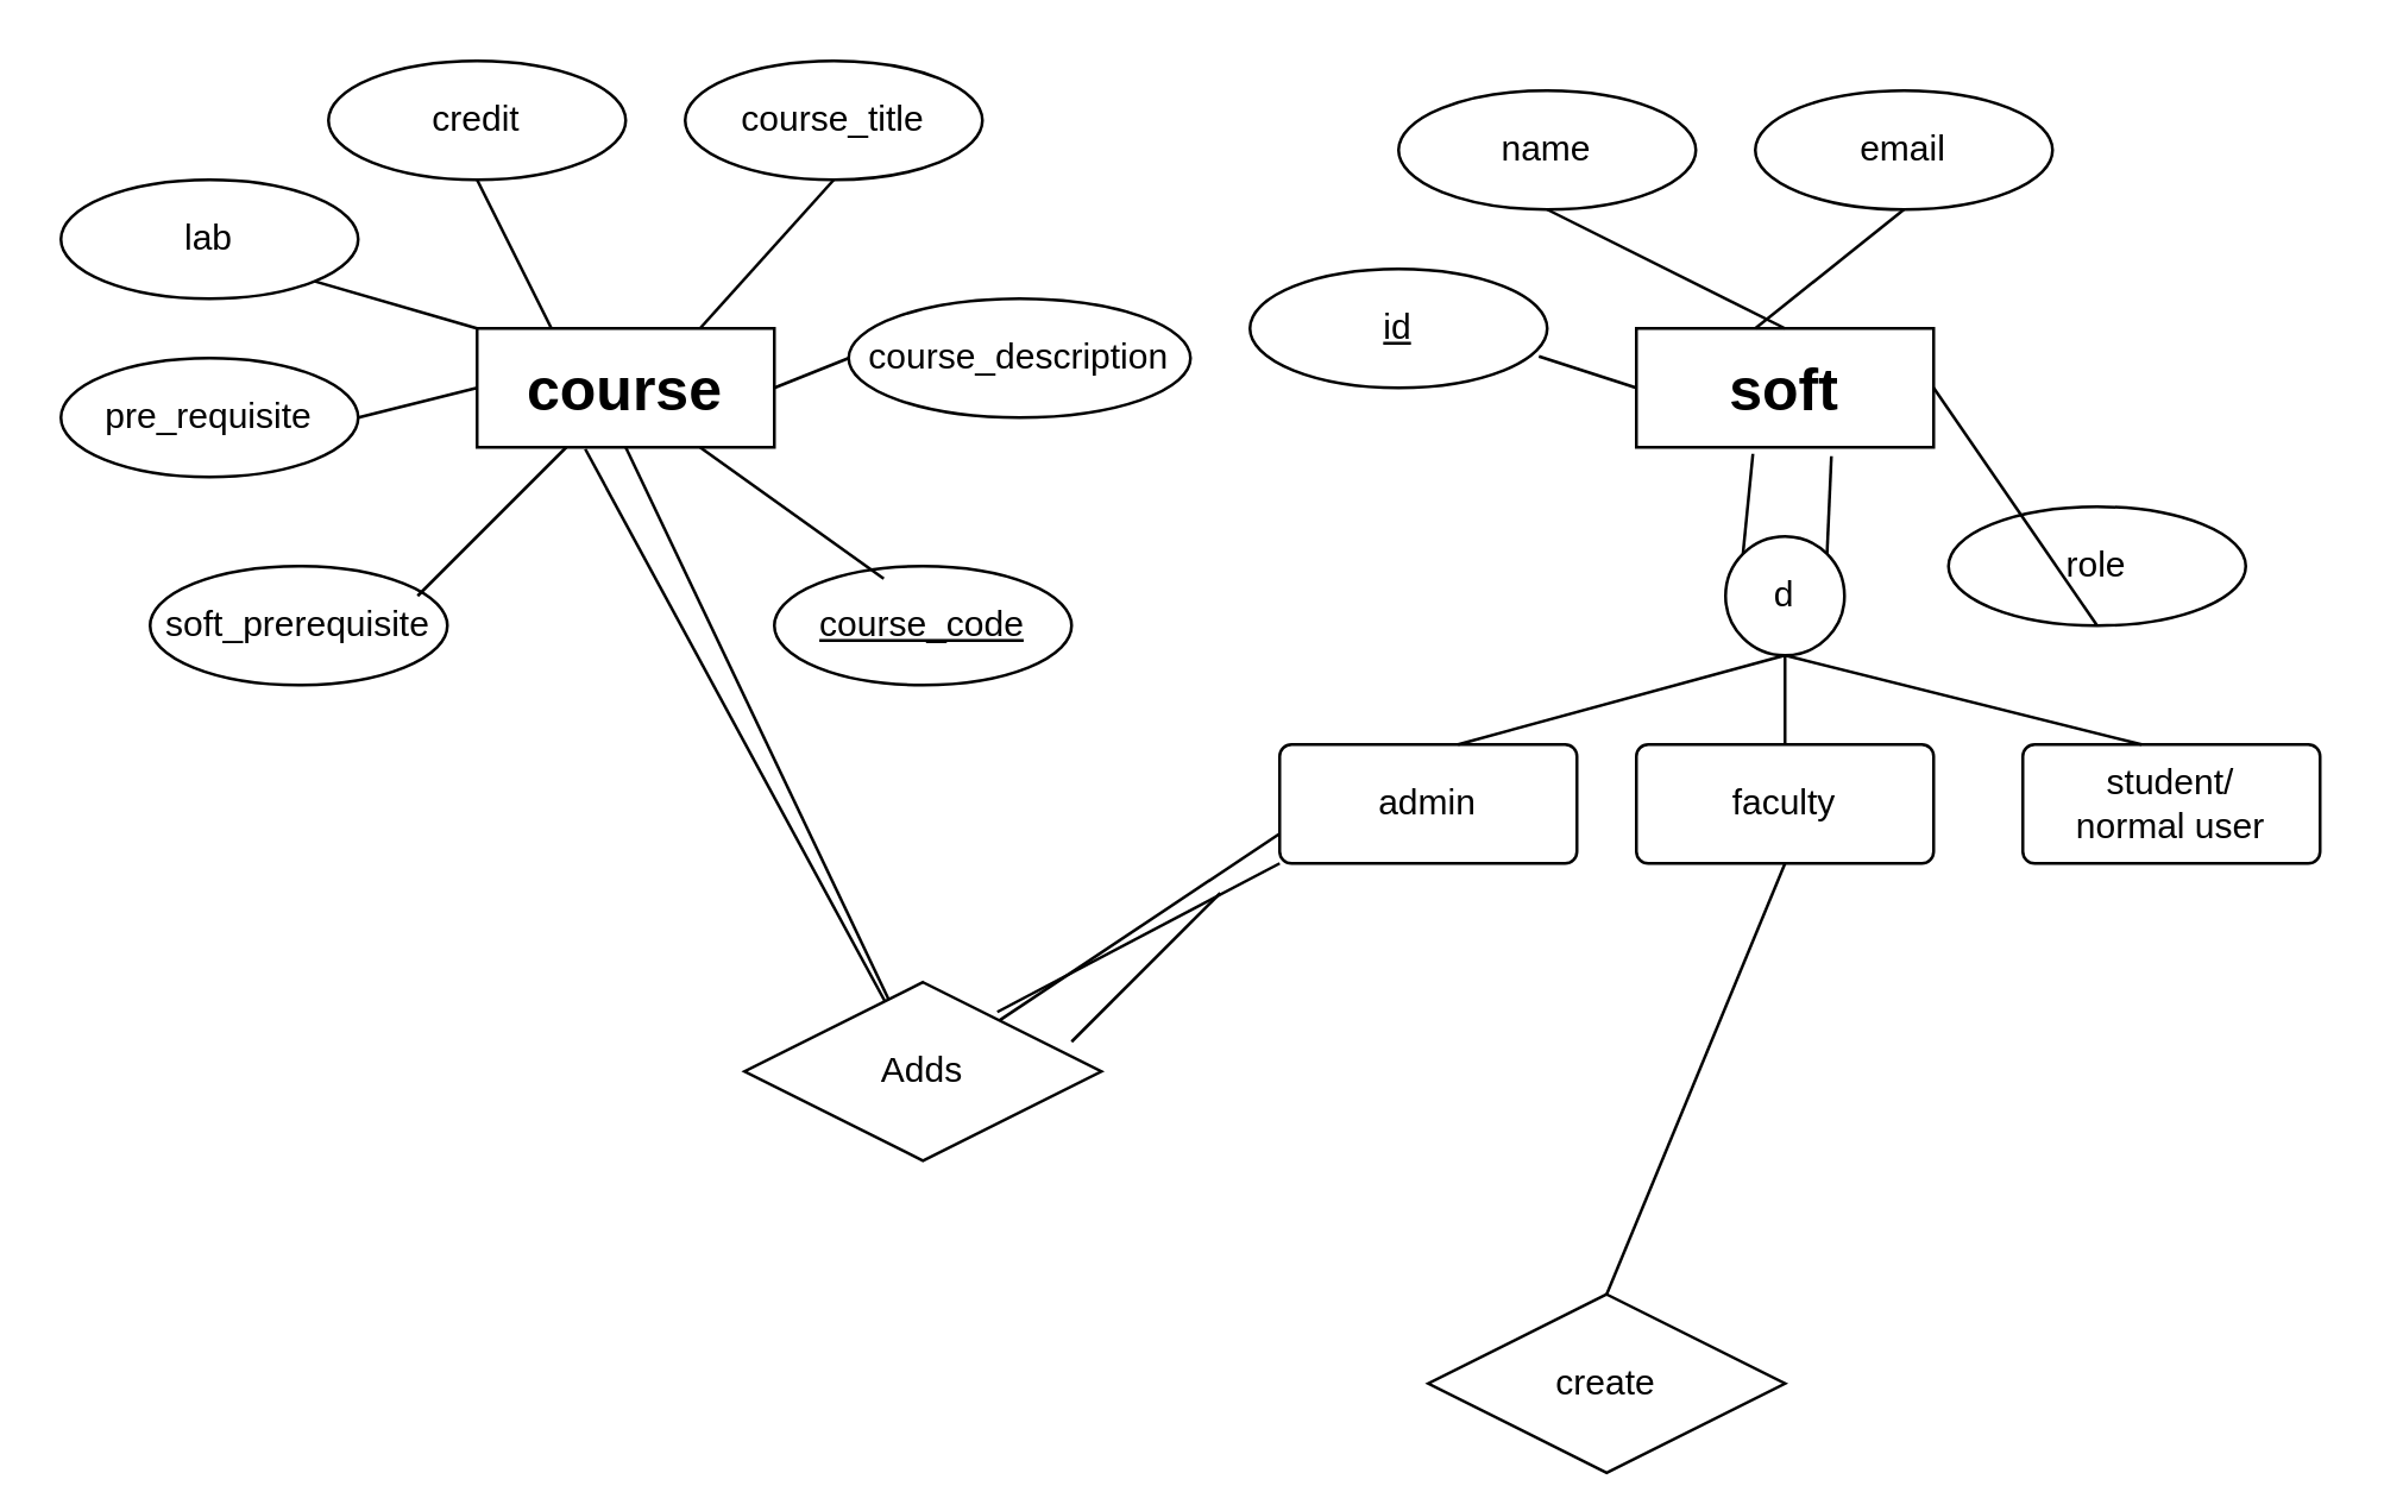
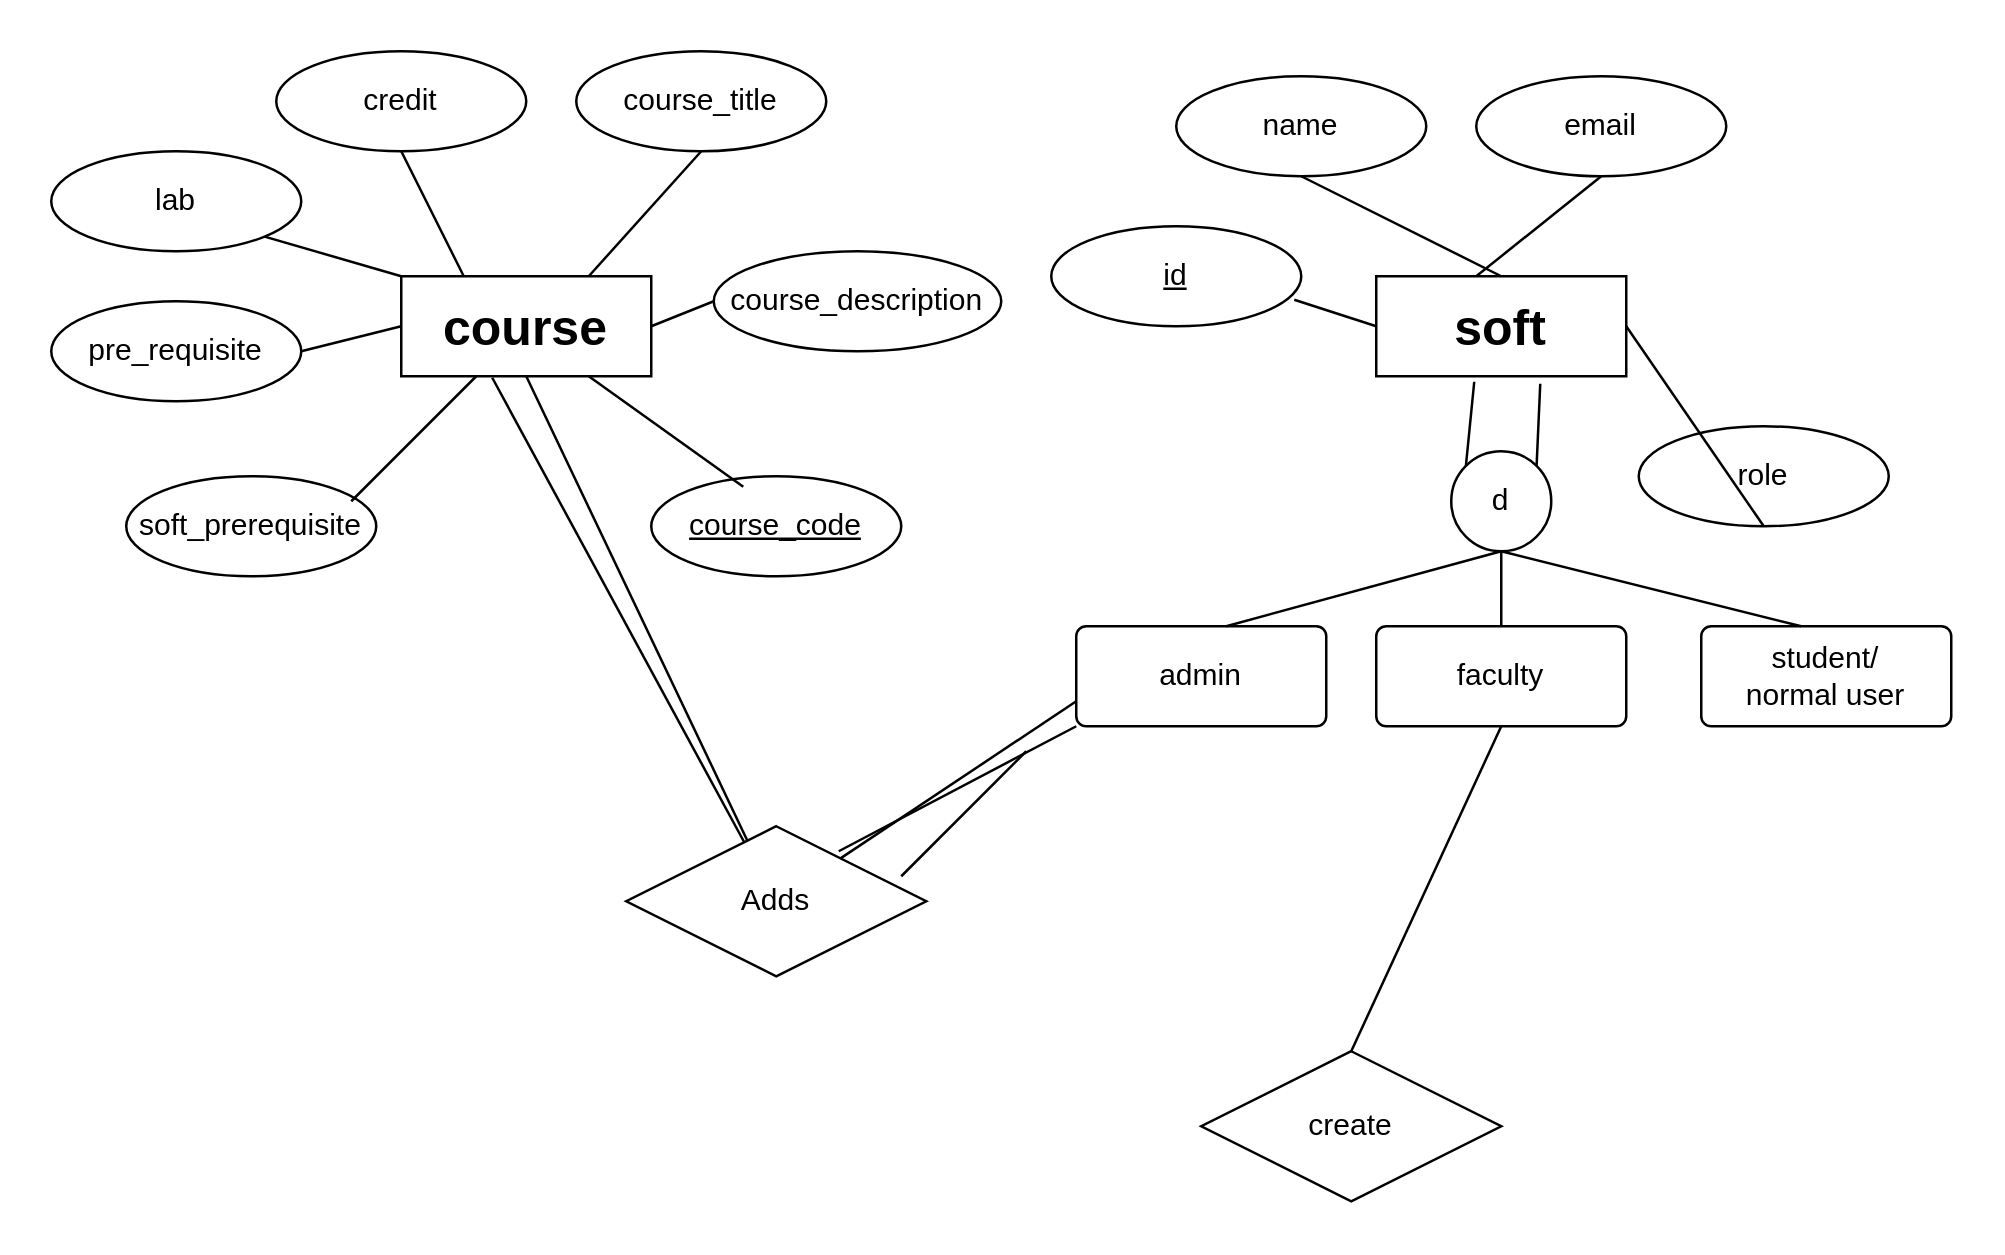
- <mxCell id="40" value="create" style="shape=rhombus;perimeter=rhombusPerimeter;whiteSpace=wrap;html=1;align=center;" vertex="1" parent="1"><mxGeometry x="480" y="435" width="120" height="60" as="geometry" /></mxCell>
+ <mxCell id="40" value="create" style="shape=rhombus;perimeter=rhombusPerimeter;whiteSpace=wrap;html=1;align=center;" vertex="1" parent="1"><mxGeometry x="480" y="420" width="120" height="60" as="geometry" /></mxCell>
